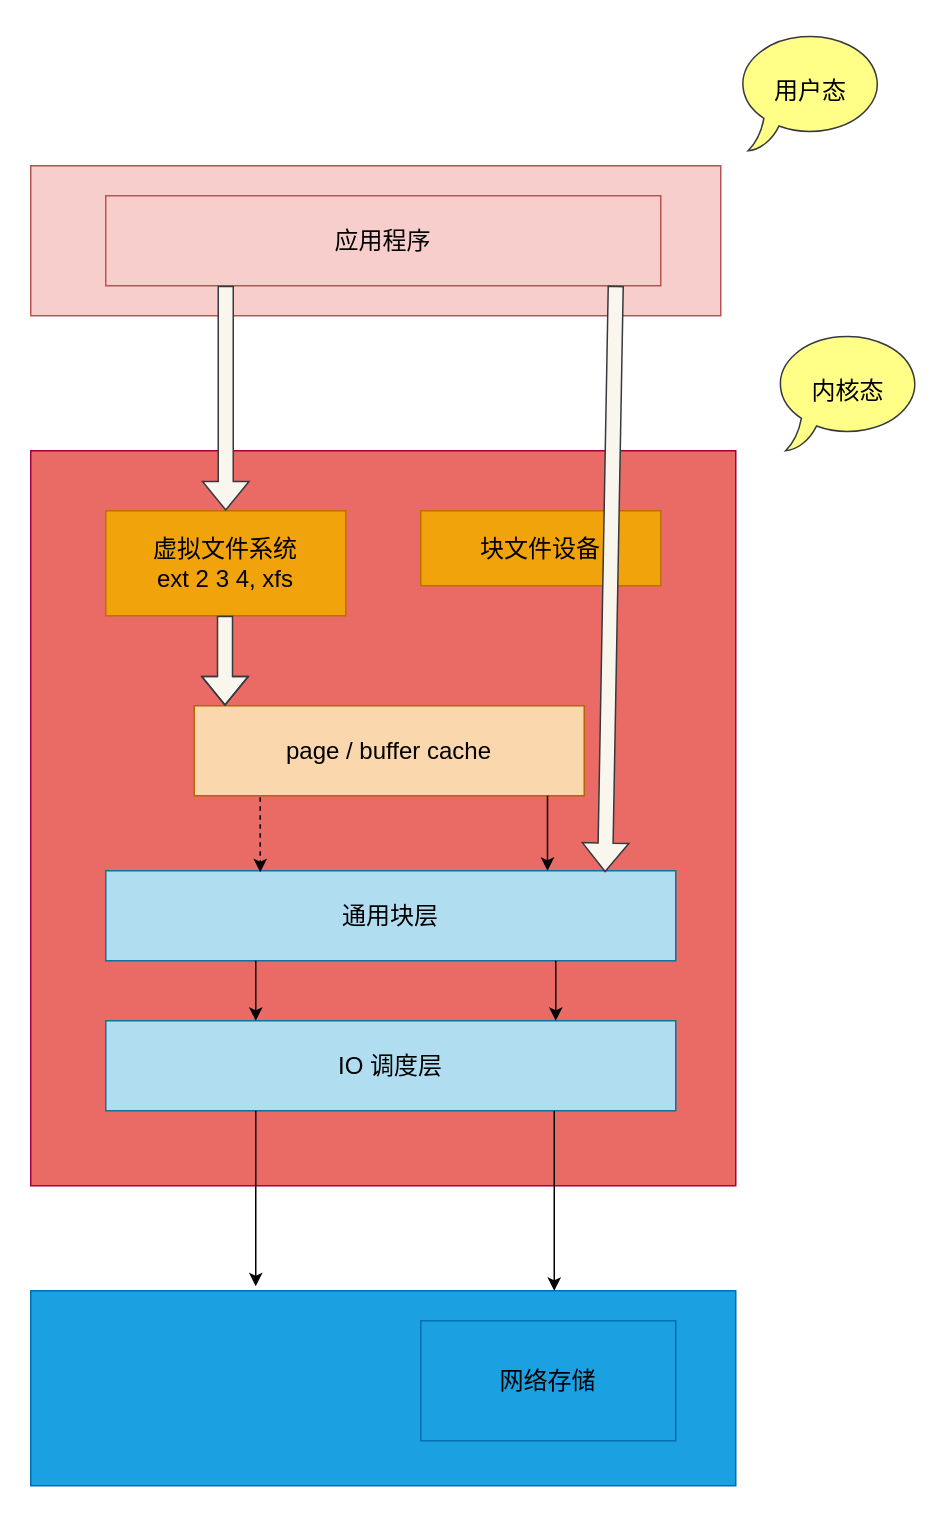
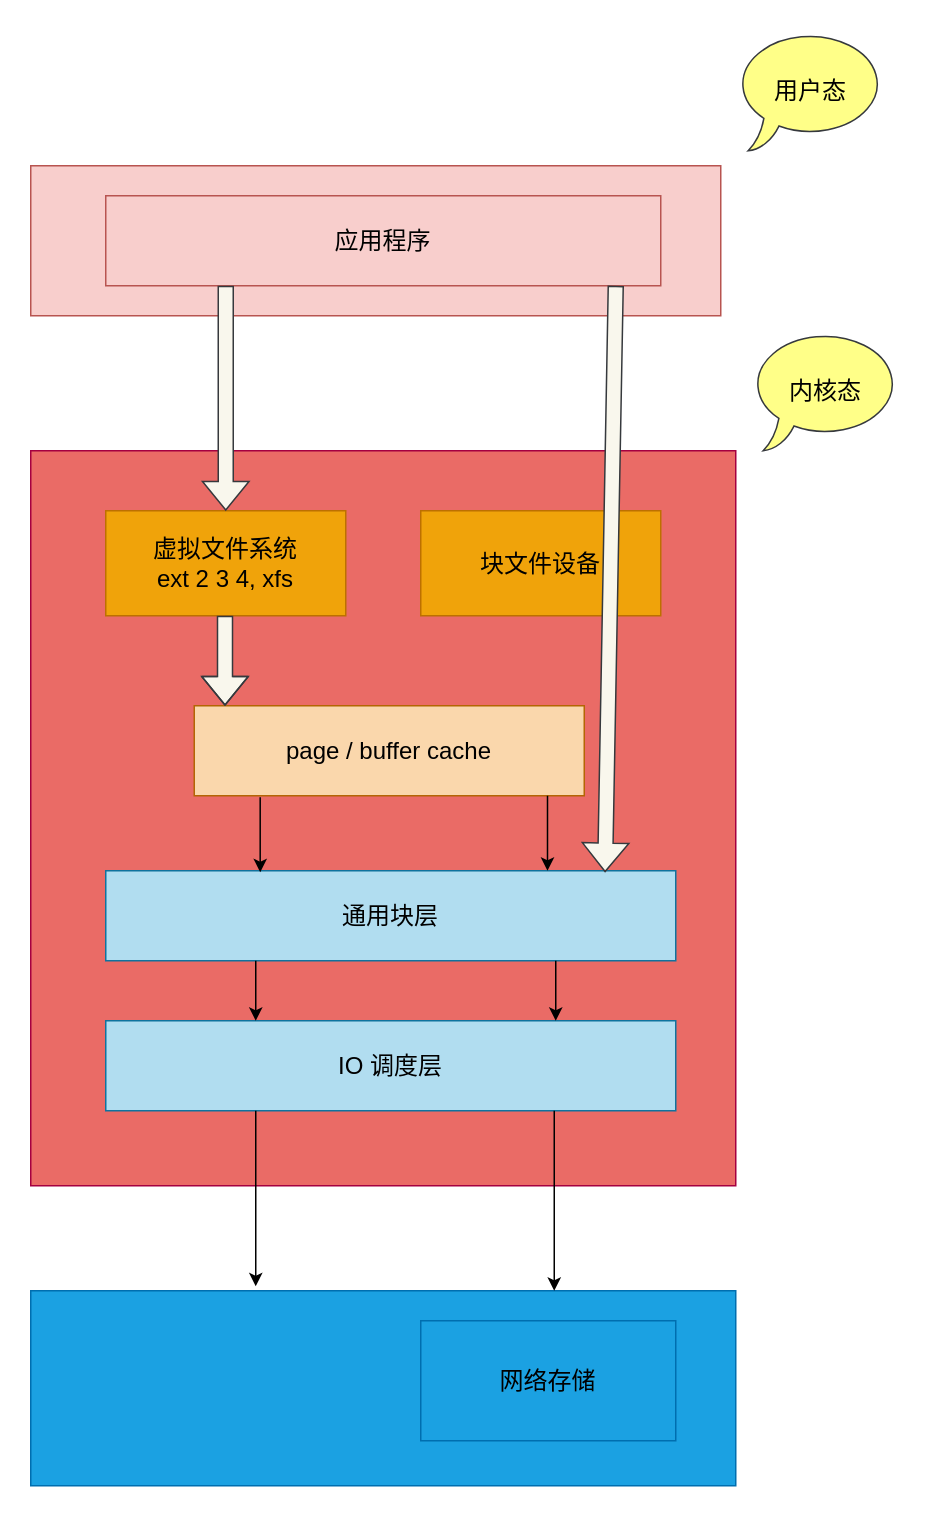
- <mxCell id="13" value="内核态" style="whiteSpace=wrap;html=1;shape=mxgraph.basic.oval_callout;fillColor=#ffff88;strokeColor=#36393d;fontSize=16;" vertex="1" parent="1"><mxGeometry x="515" y="220" width="100" height="80" as="geometry" /></mxCell>
+ <mxCell id="13" value="内核态" style="whiteSpace=wrap;html=1;shape=mxgraph.basic.oval_callout;fillColor=#ffff88;strokeColor=#36393d;fontSize=16;" vertex="1" parent="1"><mxGeometry x="500" y="220" width="100" height="80" as="geometry" /></mxCell>
- <mxCell id="7" value="块文件设备" style="rounded=0;whiteSpace=wrap;html=1;fillColor=#f0a30a;fontColor=#000000;strokeColor=#BD7000;fontSize=16;" vertex="1" parent="1"><mxGeometry x="280" y="340" width="160" height="50" as="geometry" /></mxCell>
+ <mxCell id="7" value="块文件设备" style="rounded=0;whiteSpace=wrap;html=1;fillColor=#f0a30a;fontColor=#000000;strokeColor=#BD7000;fontSize=16;" vertex="1" parent="1"><mxGeometry x="280" y="340" width="160" height="70" as="geometry" /></mxCell>
- <mxCell id="17" value="" style="endArrow=classic;html=1;rounded=0;exitX=0.169;exitY=1.017;exitDx=0;exitDy=0;exitPerimeter=0;entryX=0.271;entryY=0.017;entryDx=0;entryDy=0;entryPerimeter=0;fontSize=16;dashed=1;" edge="1" parent="1" source="8" target="9"><mxGeometry width="50" height="50" relative="1" as="geometry"><mxPoint x="490" y="580" as="sourcePoint" /><mxPoint x="171" y="570" as="targetPoint" /></mxGeometry></mxCell>
+ <mxCell id="17" value="" style="endArrow=classic;html=1;rounded=0;exitX=0.169;exitY=1.017;exitDx=0;exitDy=0;exitPerimeter=0;entryX=0.271;entryY=0.017;entryDx=0;entryDy=0;entryPerimeter=0;fontSize=16;" edge="1" parent="1" source="8" target="9"><mxGeometry width="50" height="50" relative="1" as="geometry"><mxPoint x="490" y="580" as="sourcePoint" /><mxPoint x="171" y="570" as="targetPoint" /></mxGeometry></mxCell>
